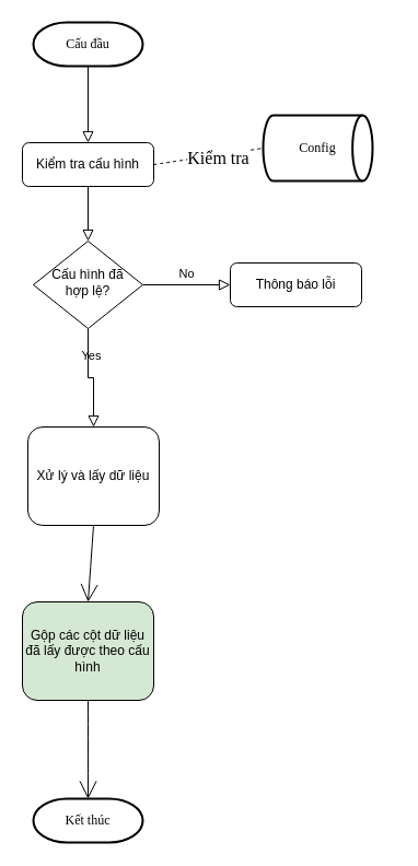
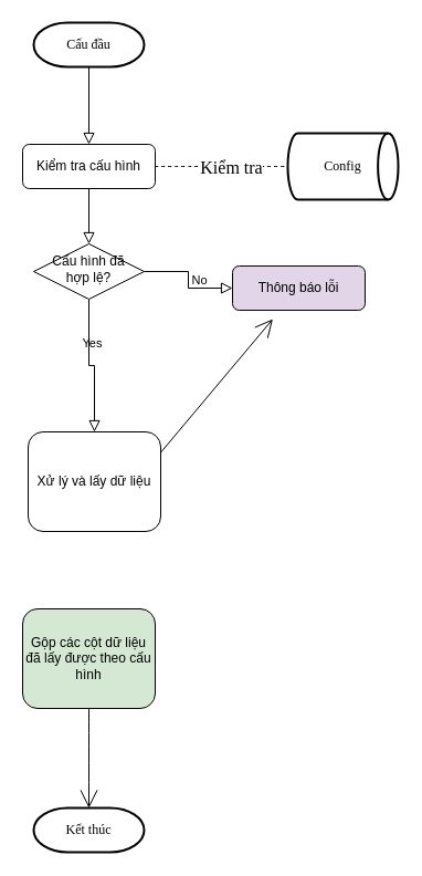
- <mxCell id="12" value="Config" style="strokeWidth=2;html=1;shape=mxgraph.flowchart.direct_data;whiteSpace=wrap;fontFamily=Architects Daughter;fontSource=https://fonts.googleapis.com/css?family=Architects+Daughter;" vertex="1" parent="1"><mxGeometry x="240" y="105" width="100" height="60" as="geometry" /></mxCell>
+ <mxCell id="12" value="Config" style="strokeWidth=2;html=1;shape=mxgraph.flowchart.direct_data;whiteSpace=wrap;fontFamily=Architects Daughter;fontSource=https://fonts.googleapis.com/css?family=Architects+Daughter;" vertex="1" parent="1"><mxGeometry x="260" y="120" width="100" height="60" as="geometry" /></mxCell>
- <mxCell id="4" value="Cấu hình đã&lt;div&gt;hợp lệ?&lt;/div&gt;" style="rhombus;whiteSpace=wrap;html=1;shadow=0;fontFamily=Helvetica;fontSize=12;align=center;strokeWidth=1;spacing=6;spacingTop=-4;" vertex="1" parent="1"><mxGeometry x="30" y="220" width="100" height="80" as="geometry" /></mxCell>
+ <mxCell id="4" value="Cấu hình đã&lt;div&gt;hợp lệ?&lt;/div&gt;" style="rhombus;whiteSpace=wrap;html=1;shadow=0;fontFamily=Helvetica;fontSize=12;align=center;strokeWidth=1;spacing=6;spacingTop=-4;" vertex="1" parent="1"><mxGeometry x="30" y="220" width="100" height="50" as="geometry" /></mxCell>
- <mxCell id="5" value="Thông báo lỗi" style="rounded=1;whiteSpace=wrap;html=1;fontSize=12;glass=0;strokeWidth=1;shadow=0;" vertex="1" parent="1"><mxGeometry x="210" y="240" width="120" height="40" as="geometry" /></mxCell>
+ <mxCell id="5" value="Thông báo lỗi" style="rounded=1;whiteSpace=wrap;html=1;fontSize=12;glass=0;strokeWidth=1;shadow=0;fillColor=#e1d5e7;" vertex="1" parent="1"><mxGeometry x="210" y="240" width="120" height="40" as="geometry" /></mxCell>
- <mxCell id="13" style="edgeStyle=none;curved=1;rounded=0;orthogonalLoop=1;jettySize=auto;html=1;exitX=0.5;exitY=1;exitDx=0;exitDy=0;entryX=0.5;entryY=0;entryDx=0;entryDy=0;fontFamily=Architects Daughter;fontSource=https://fonts.googleapis.com/css?family=Architects+Daughter;fontSize=16;startSize=14;endArrow=open;endSize=14;sourcePerimeterSpacing=8;targetPerimeterSpacing=8;" edge="1" parent="1" source="14" target="15"><mxGeometry relative="1" as="geometry"><mxPoint x="80" y="540" as="targetPoint" /></mxGeometry></mxCell>
+ <mxCell id="13" style="edgeStyle=none;curved=1;rounded=0;orthogonalLoop=1;jettySize=auto;html=1;exitX=0.5;exitY=1;exitDx=0;exitDy=0;fontFamily=Architects Daughter;fontSource=https://fonts.googleapis.com/css?family=Architects+Daughter;fontSize=16;startSize=14;endArrow=open;endSize=14;sourcePerimeterSpacing=8;targetPerimeterSpacing=8;" edge="1" parent="1" source="14" target="5"><mxGeometry relative="1" as="geometry"><mxPoint x="80" y="540" as="targetPoint" /></mxGeometry></mxCell>
